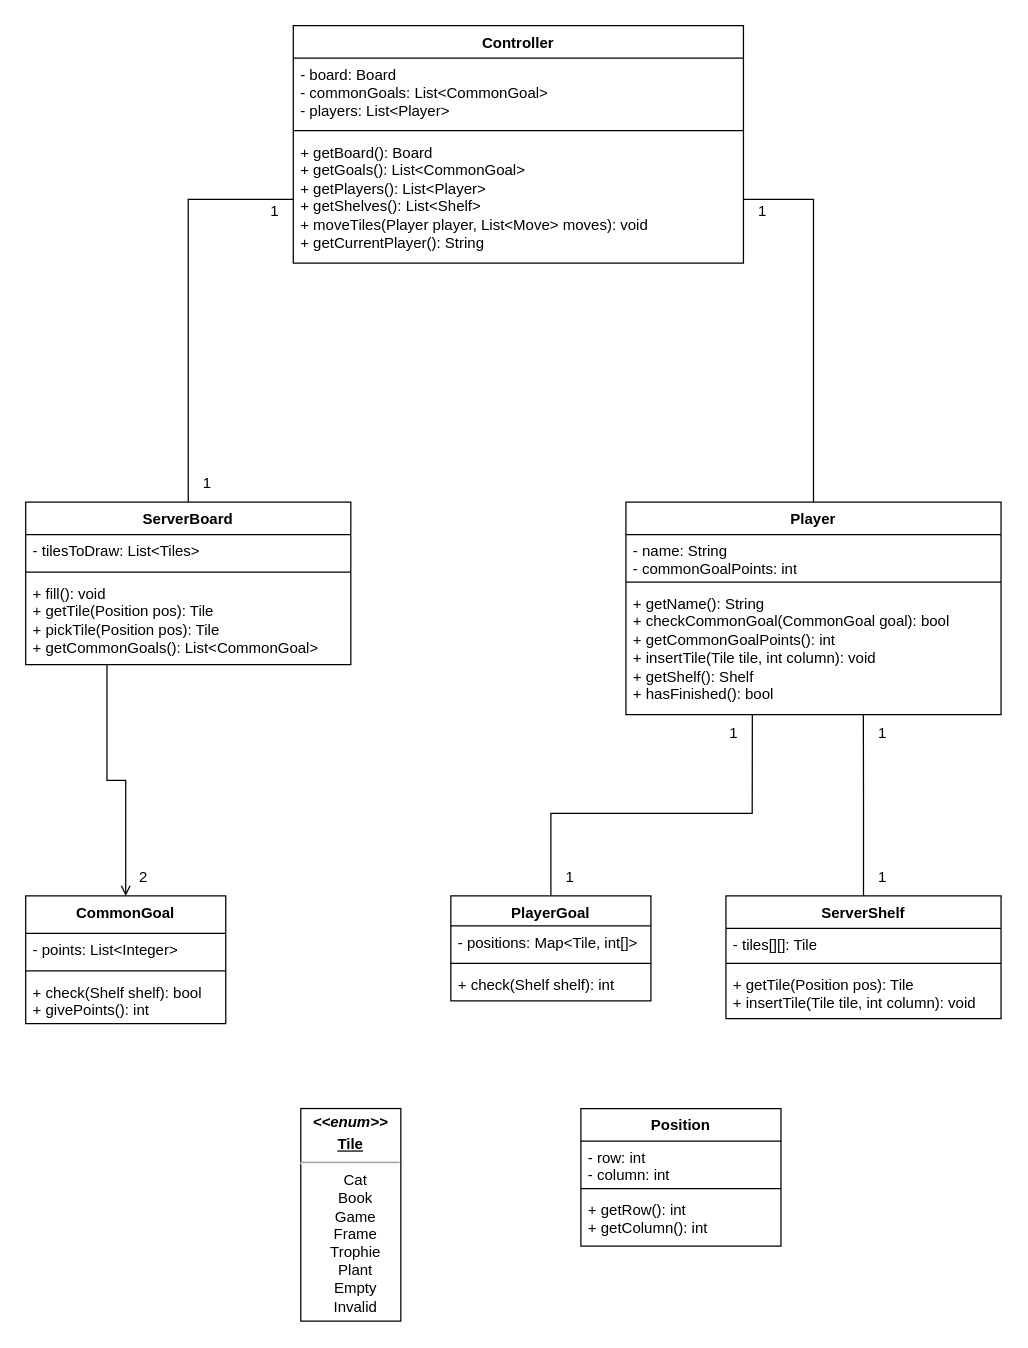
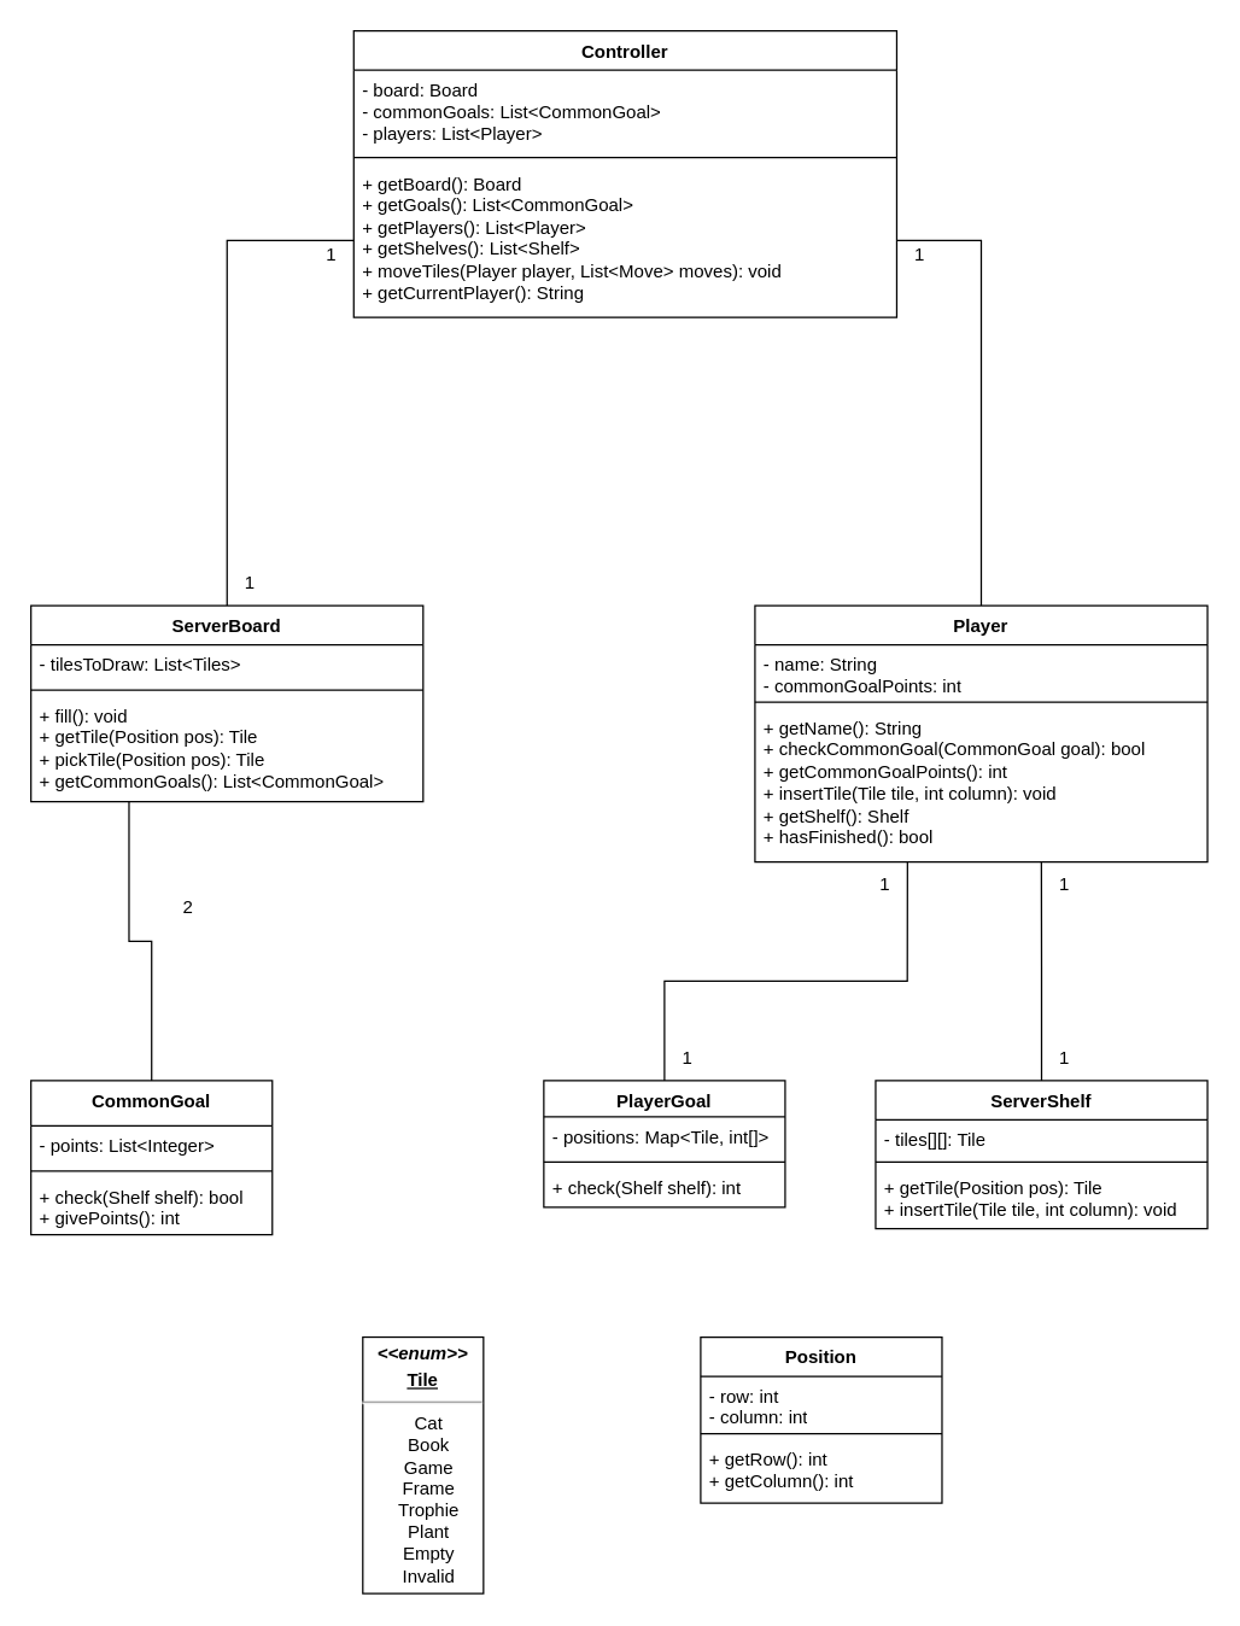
- <mxCell id="32" value="2" style="text;html=1;align=center;verticalAlign=middle;resizable=0;points=[];autosize=1;strokeColor=none;fillColor=none;" parent="1" vertex="1"><mxGeometry x="99" y="686" width="30" height="30" as="geometry" /></mxCell>
+ <mxCell id="32" value="2" style="text;html=1;align=center;verticalAlign=middle;resizable=0;points=[];autosize=1;strokeColor=none;fillColor=none;" parent="1" vertex="1"><mxGeometry x="109" y="586" width="30" height="30" as="geometry" /></mxCell>
- <mxCell id="6" style="edgeStyle=orthogonalEdgeStyle;rounded=0;orthogonalLoop=1;jettySize=auto;html=1;exitX=0.25;exitY=1;exitDx=0;exitDy=0;entryX=0.5;entryY=0;entryDx=0;entryDy=0;endArrow=open;endFill=0;" parent="1" source="7" target="11" edge="1"><mxGeometry relative="1" as="geometry" /></mxCell>
+ <mxCell id="6" style="edgeStyle=orthogonalEdgeStyle;rounded=0;orthogonalLoop=1;jettySize=auto;html=1;exitX=0.25;exitY=1;exitDx=0;exitDy=0;entryX=0.5;entryY=0;entryDx=0;entryDy=0;endArrow=none;endFill=0;" parent="1" source="7" target="11" edge="1"><mxGeometry relative="1" as="geometry" /></mxCell>
